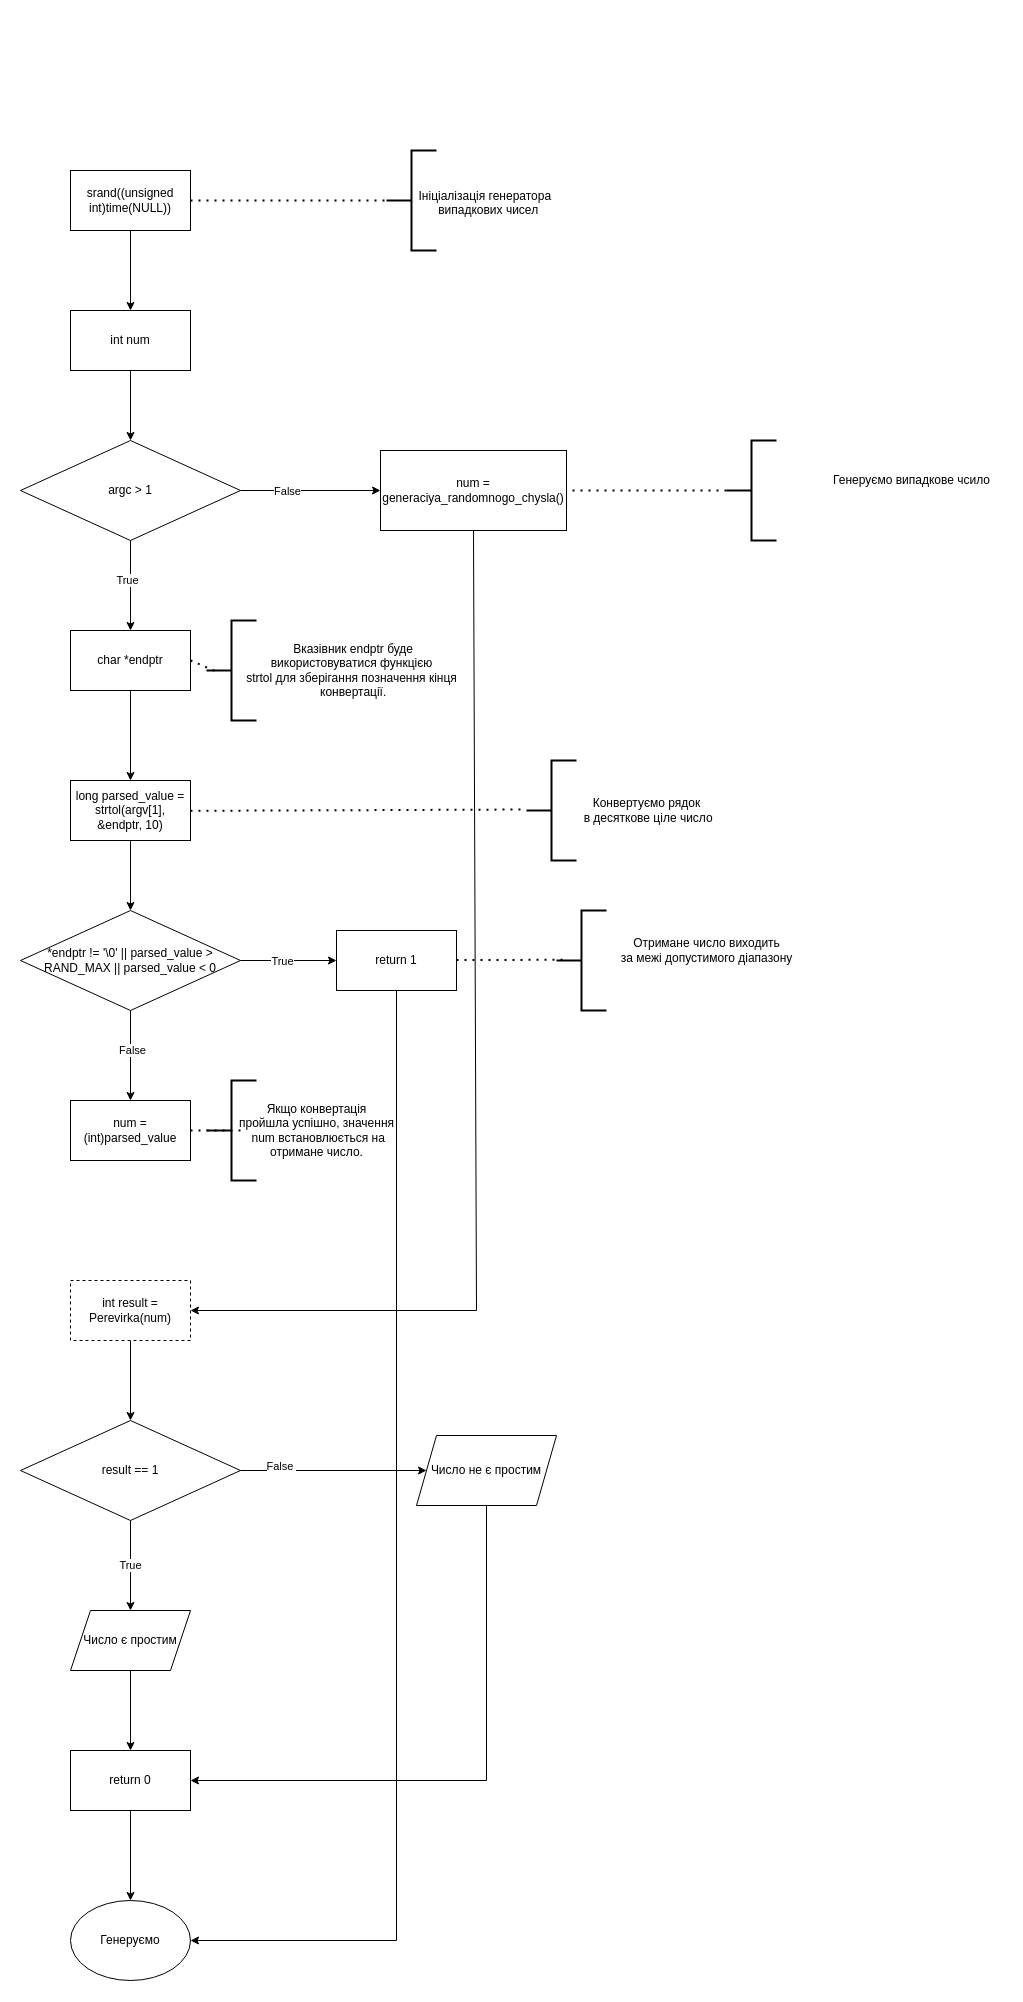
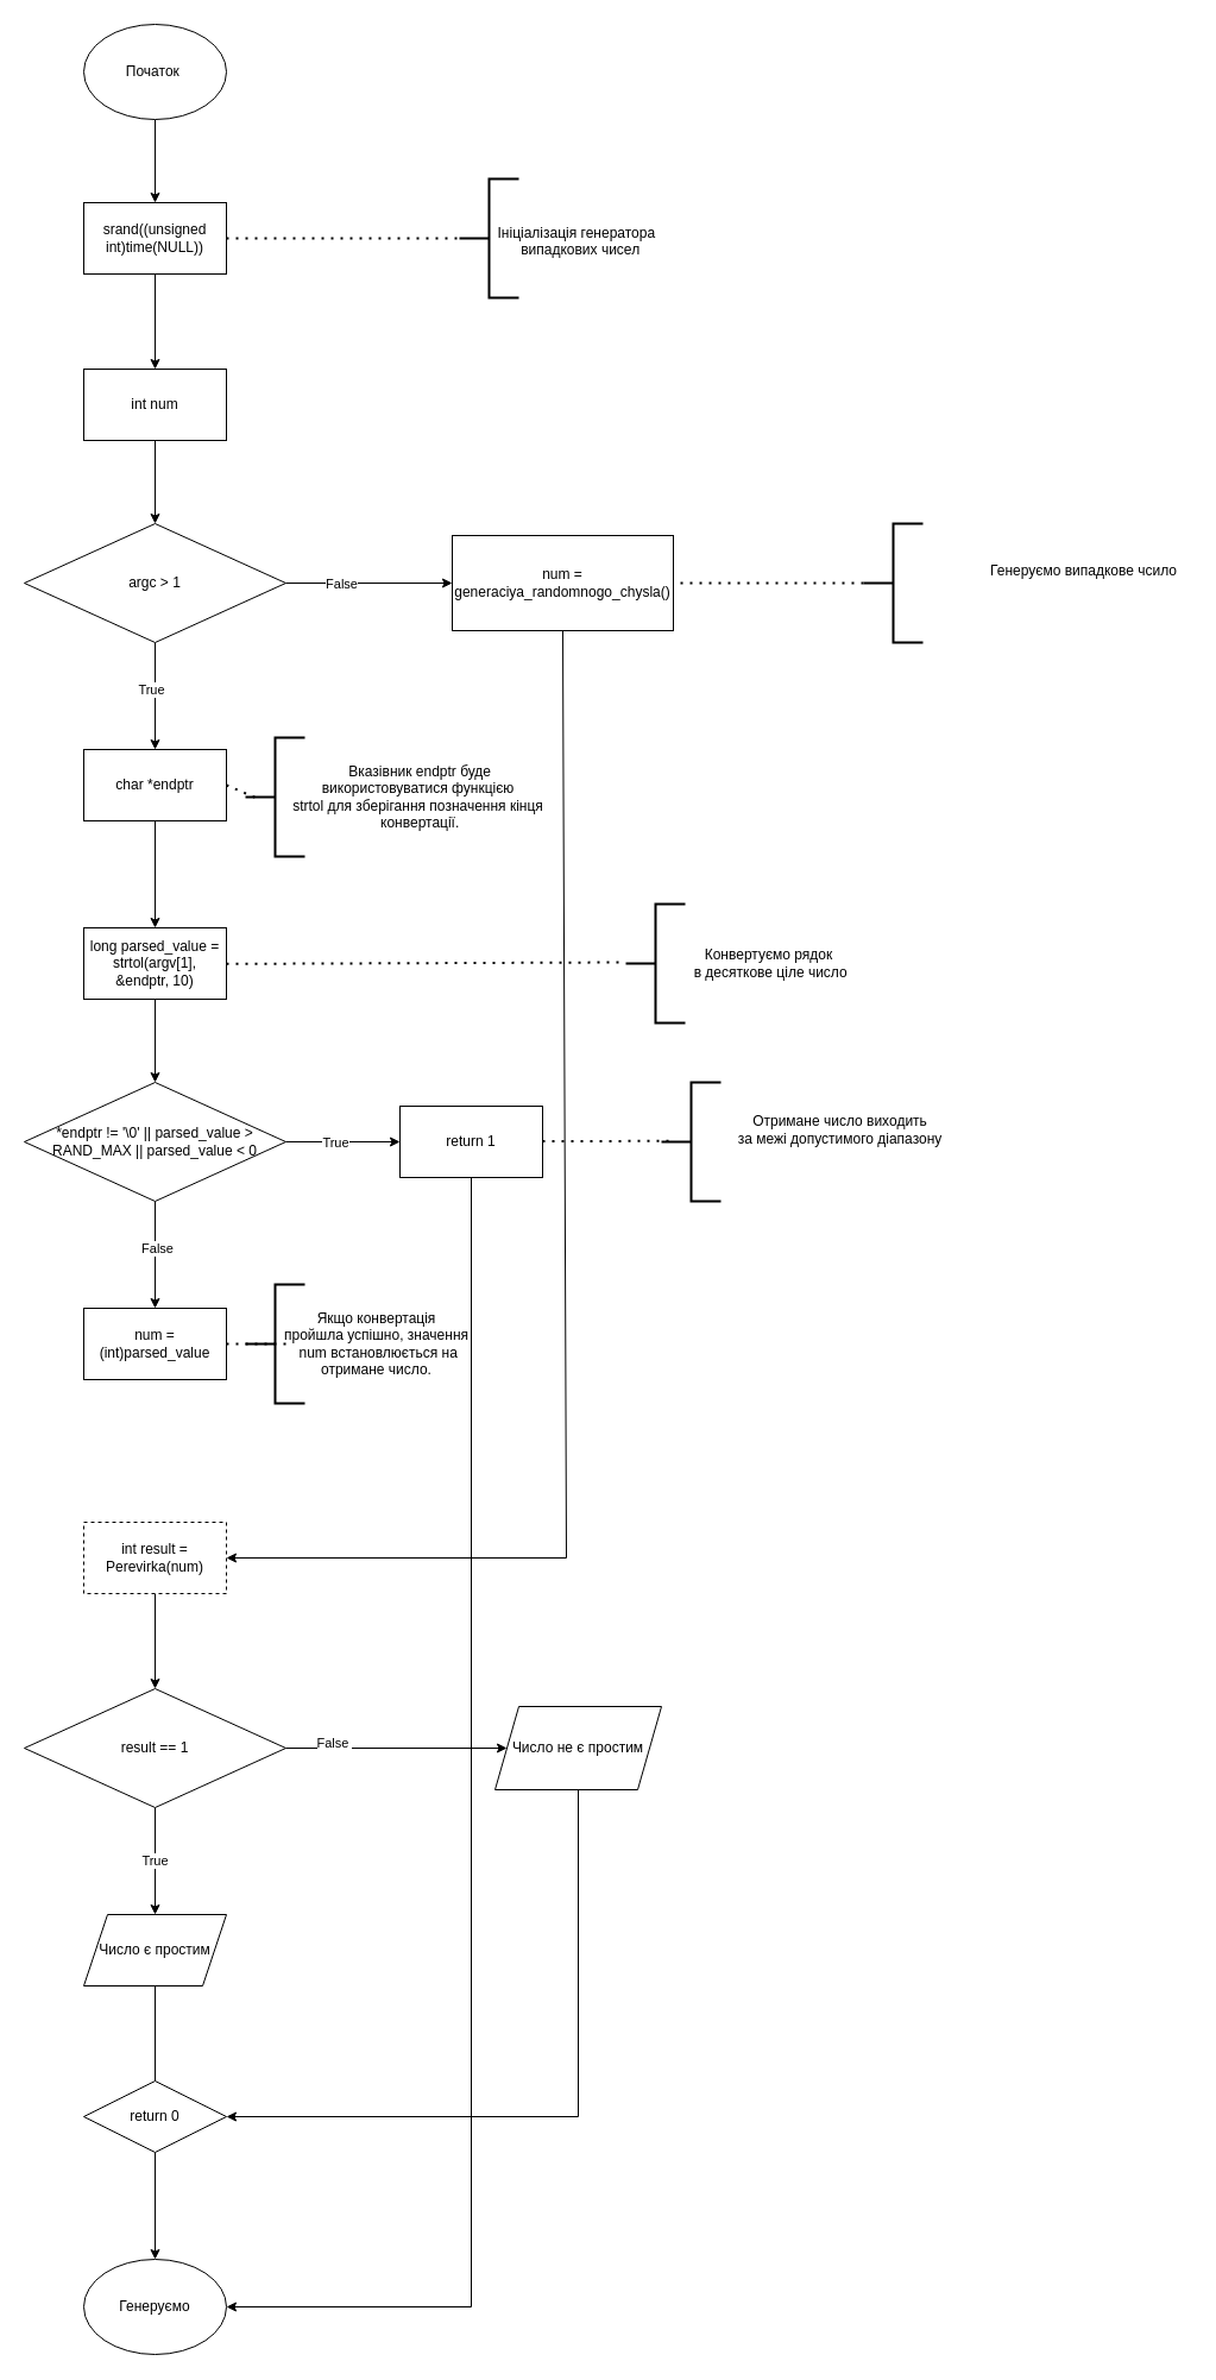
+ <mxCell id="3" value="Початок&amp;nbsp;" style="ellipse;whiteSpace=wrap;html=1;" parent="1" vertex="1"><mxGeometry x="70" y="20" width="120" height="80" as="geometry" /></mxCell>
+ <mxCell id="2" value="" style="edgeStyle=orthogonalEdgeStyle;rounded=0;orthogonalLoop=1;jettySize=auto;html=1;" parent="1" source="3" target="5" edge="1"><mxGeometry relative="1" as="geometry" /></mxCell>
- <mxCell id="33" value="" style="edgeStyle=orthogonalEdgeStyle;rounded=0;orthogonalLoop=1;jettySize=auto;html=1;" parent="1" source="34" target="36" edge="1"><mxGeometry relative="1" as="geometry" /></mxCell>
+ <mxCell id="33" value="" style="edgeStyle=orthogonalEdgeStyle;rounded=0;orthogonalLoop=1;jettySize=auto;html=1;endArrow=none;" parent="1" source="34" target="36" edge="1"><mxGeometry relative="1" as="geometry" /></mxCell>
- <mxCell id="36" value="return 0" style="whiteSpace=wrap;html=1;" parent="1" vertex="1"><mxGeometry x="70" y="1750" width="120" height="60" as="geometry" /></mxCell>
+ <mxCell id="36" value="return 0" style="rhombus;whiteSpace=wrap;html=1;" parent="1" vertex="1"><mxGeometry x="70" y="1750" width="120" height="60" as="geometry" /></mxCell>
